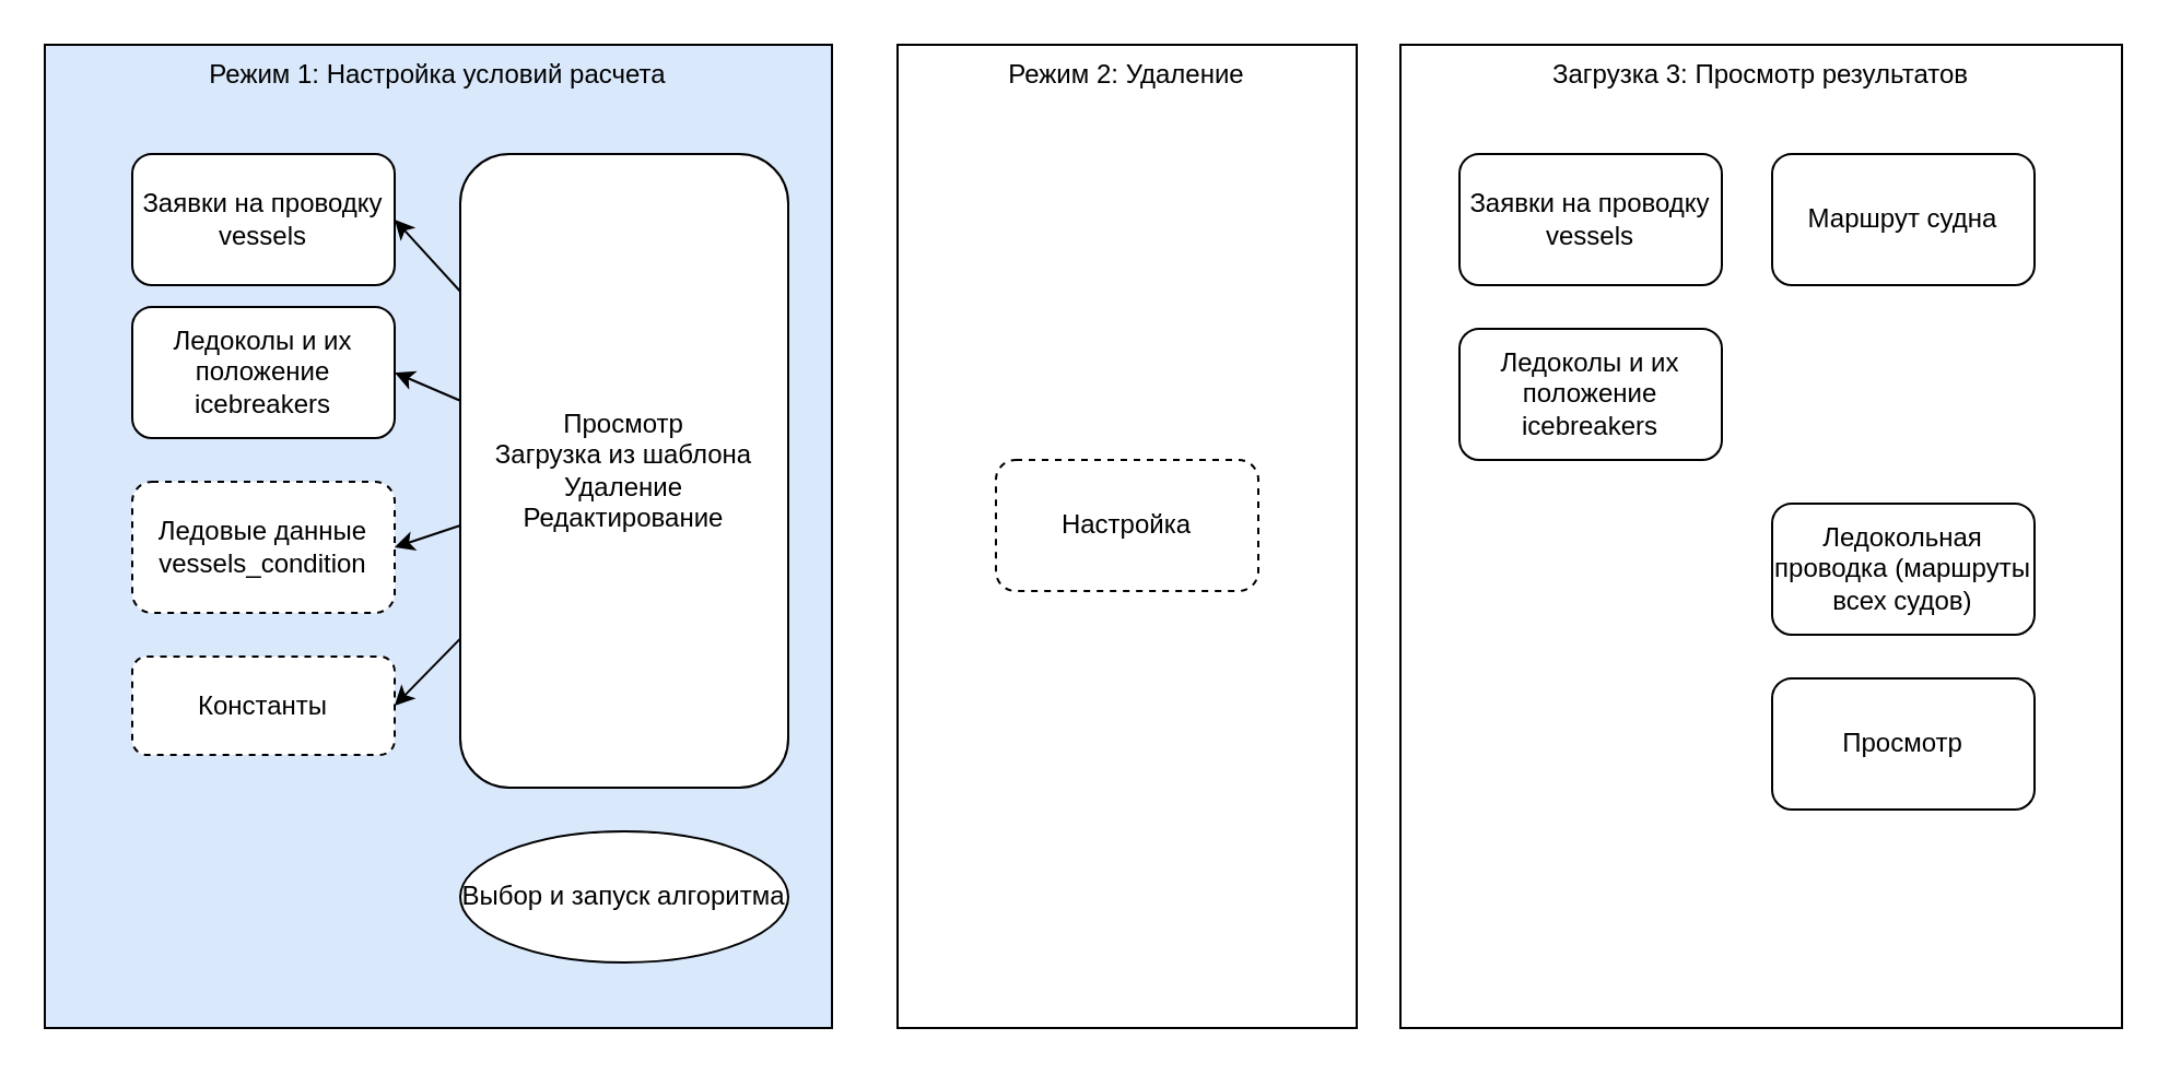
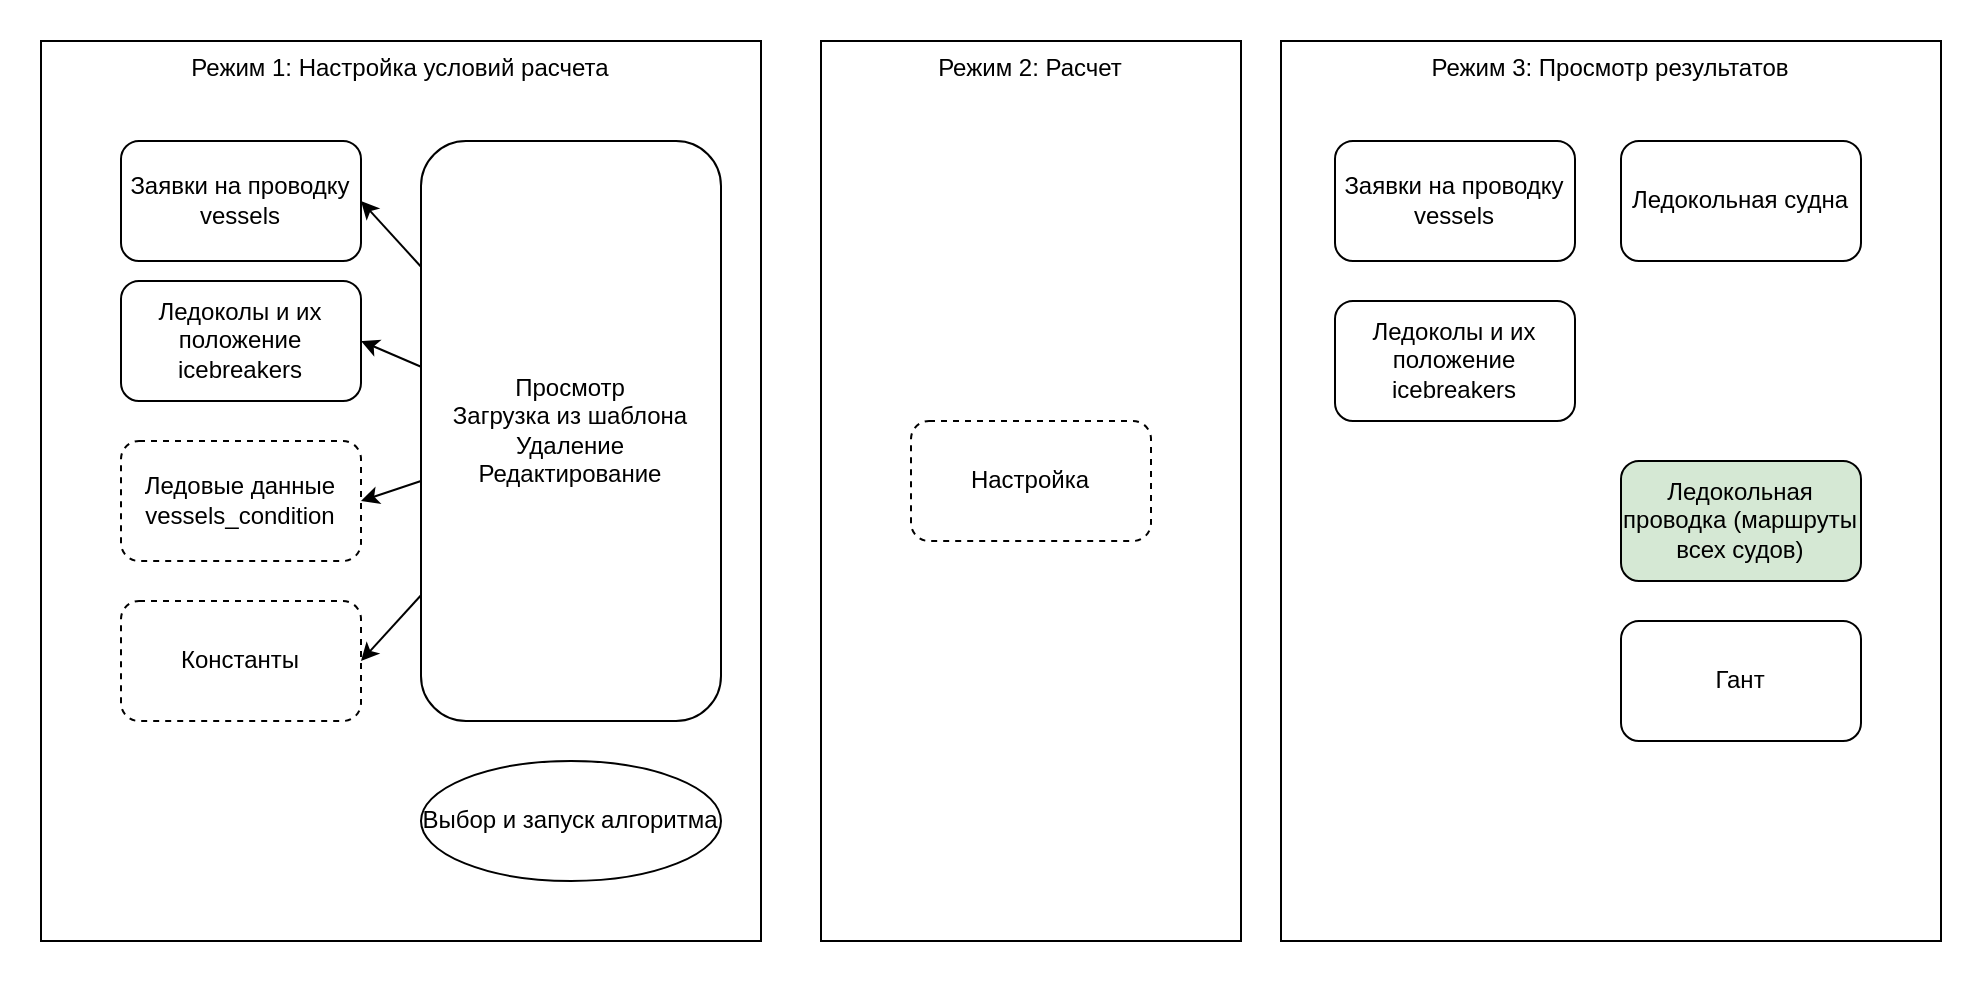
- <mxCell id="7" value="Режим 2: Удаление" style="rounded=0;whiteSpace=wrap;html=1;verticalAlign=top;" vertex="1" parent="1"><mxGeometry x="410" y="20" width="210" height="450" as="geometry" /></mxCell>
+ <mxCell id="7" value="Режим 2: Расчет" style="rounded=0;whiteSpace=wrap;html=1;verticalAlign=top;" vertex="1" parent="1"><mxGeometry x="410" y="20" width="210" height="450" as="geometry" /></mxCell>
- <mxCell id="15" value="Загрузка 3: Просмотр результатов" style="rounded=0;whiteSpace=wrap;html=1;verticalAlign=top;" vertex="1" parent="1"><mxGeometry x="640" y="20" width="330" height="450" as="geometry" /></mxCell>
+ <mxCell id="15" value="Режим 3: Просмотр результатов" style="rounded=0;whiteSpace=wrap;html=1;verticalAlign=top;" vertex="1" parent="1"><mxGeometry x="640" y="20" width="330" height="450" as="geometry" /></mxCell>
- <mxCell id="17" value="Маршрут судна" style="rounded=1;whiteSpace=wrap;html=1;" vertex="1" parent="1"><mxGeometry x="810" y="70" width="120" height="60" as="geometry" /></mxCell>
+ <mxCell id="17" value="Ледокольная судна" style="rounded=1;whiteSpace=wrap;html=1;" vertex="1" parent="1"><mxGeometry x="810" y="70" width="120" height="60" as="geometry" /></mxCell>
- <mxCell id="2" value="Режим 1: Настройка условий расчета" style="rounded=0;whiteSpace=wrap;html=1;verticalAlign=top;fillColor=#dae8fc;" parent="1" vertex="1"><mxGeometry x="20" y="20" width="360" height="450" as="geometry" /></mxCell>
+ <mxCell id="2" value="Режим 1: Настройка условий расчета" style="rounded=0;whiteSpace=wrap;html=1;verticalAlign=top;" parent="1" vertex="1"><mxGeometry x="20" y="20" width="360" height="450" as="geometry" /></mxCell>
- <mxCell id="18" value="Ледокольная проводка (маршруты всех судов)" style="rounded=1;whiteSpace=wrap;html=1;" vertex="1" parent="1"><mxGeometry x="810" y="230" width="120" height="60" as="geometry" /></mxCell>
+ <mxCell id="18" value="Ледокольная проводка (маршруты всех судов)" style="rounded=1;whiteSpace=wrap;html=1;fillColor=#d5e8d4;" vertex="1" parent="1"><mxGeometry x="810" y="230" width="120" height="60" as="geometry" /></mxCell>
- <mxCell id="6" value="Константы" style="rounded=1;whiteSpace=wrap;html=1;dashed=1;" vertex="1" parent="1"><mxGeometry x="60" y="300" width="120" height="45" as="geometry" /></mxCell>
+ <mxCell id="6" value="Константы" style="rounded=1;whiteSpace=wrap;html=1;dashed=1;" vertex="1" parent="1"><mxGeometry x="60" y="300" width="120" height="60" as="geometry" /></mxCell>
- <mxCell id="19" value="Просмотр" style="rounded=1;whiteSpace=wrap;html=1;" vertex="1" parent="1"><mxGeometry x="810" y="310" width="120" height="60" as="geometry" /></mxCell>
+ <mxCell id="19" value="Гант" style="rounded=1;whiteSpace=wrap;html=1;" vertex="1" parent="1"><mxGeometry x="810" y="310" width="120" height="60" as="geometry" /></mxCell>
